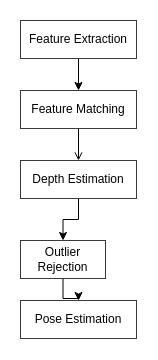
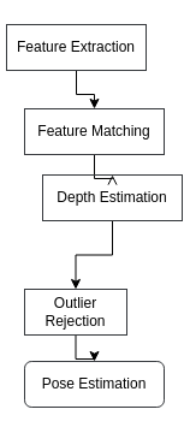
- <mxCell id="3" value="Feature Extraction" style="rounded=0;whiteSpace=wrap;html=1;labelBackgroundColor=none;labelBorderColor=none;strokeColor=#36393d;fillColor=none;" vertex="1" parent="1"><mxGeometry x="20" y="20" width="116" height="38" as="geometry" /></mxCell>
+ <mxCell id="3" value="Feature Extraction" style="rounded=0;whiteSpace=wrap;html=1;labelBackgroundColor=none;labelBorderColor=none;strokeColor=#36393d;fillColor=none;" vertex="1" parent="1"><mxGeometry x="5" y="20" width="116" height="38" as="geometry" /></mxCell>
- <mxCell id="7" value="Depth Estimation" style="whiteSpace=wrap;html=1;rounded=0;strokeColor=#36393d;fillColor=none;" vertex="1" parent="1"><mxGeometry x="20" y="160" width="116" height="38" as="geometry" /></mxCell>
+ <mxCell id="7" value="Depth Estimation" style="whiteSpace=wrap;html=1;rounded=0;strokeColor=#36393d;fillColor=none;" vertex="1" parent="1"><mxGeometry x="35" y="145" width="116" height="38" as="geometry" /></mxCell>
- <mxCell id="10" value="Pose Estimation" style="whiteSpace=wrap;html=1;rounded=0;strokeColor=#36393d;fillColor=none;" vertex="1" parent="1"><mxGeometry x="20" y="300" width="116" height="38" as="geometry" /></mxCell>
+ <mxCell id="10" value="Pose Estimation" style="whiteSpace=wrap;html=1;strokeColor=#36393d;fillColor=none;rounded=1;" vertex="1" parent="1"><mxGeometry x="20" y="300" width="116" height="38" as="geometry" /></mxCell>
